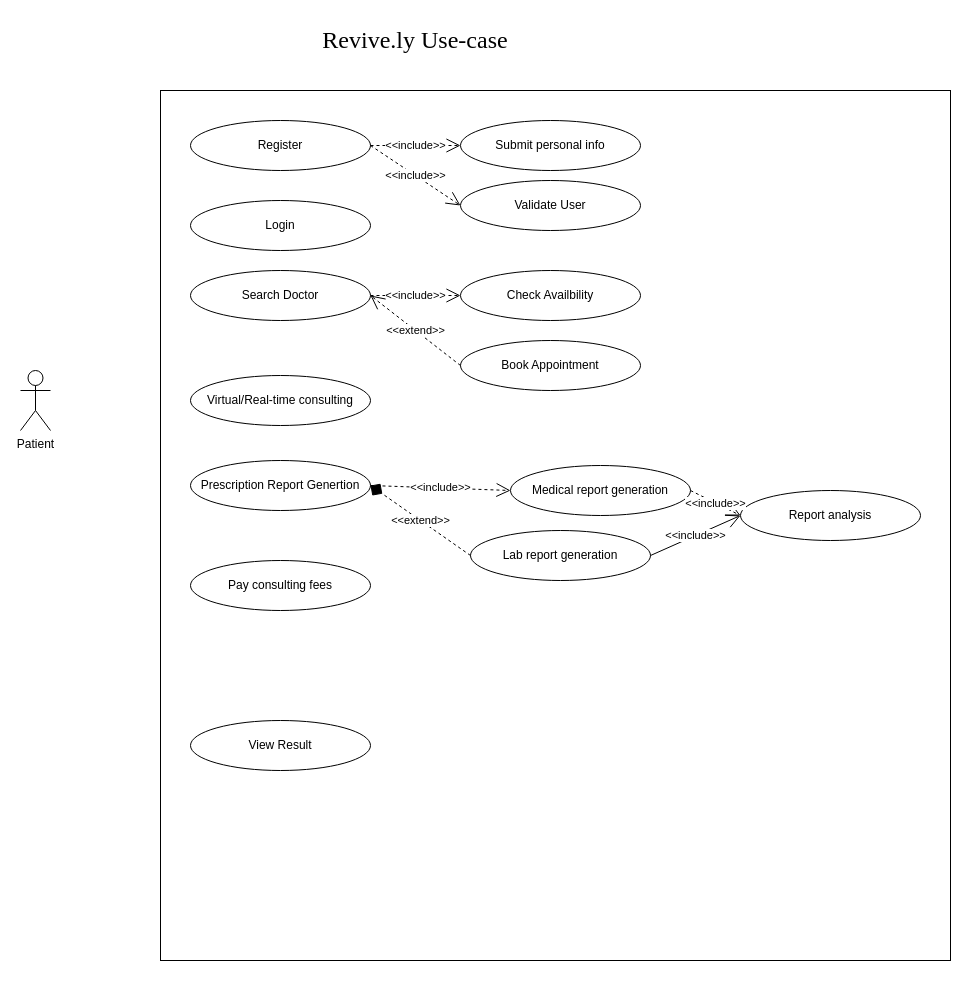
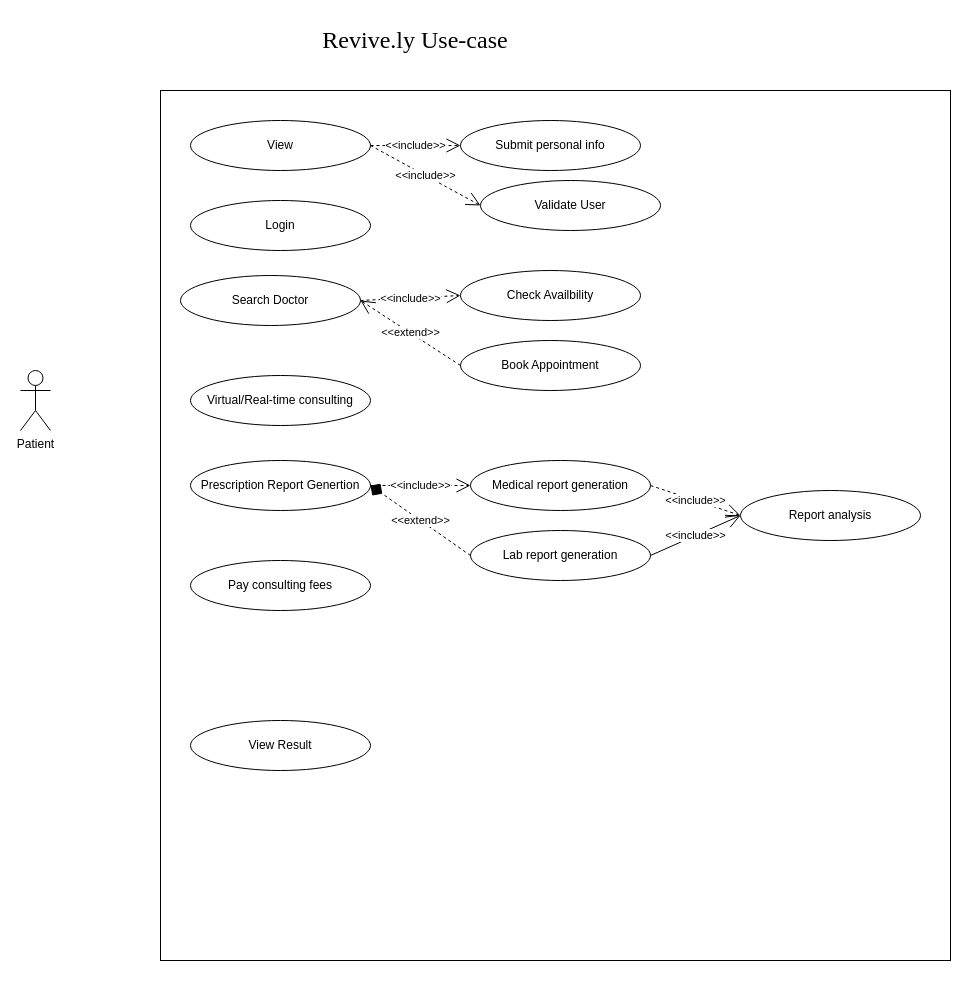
- <mxCell id="11" value="Register" style="ellipse;whiteSpace=wrap;html=1;" vertex="1" parent="1"><mxGeometry x="190" y="120" width="180" height="50" as="geometry" /></mxCell>
+ <mxCell id="11" value="View" style="ellipse;whiteSpace=wrap;html=1;" vertex="1" parent="1"><mxGeometry x="190" y="120" width="180" height="50" as="geometry" /></mxCell>
- <mxCell id="12" value="Validate User" style="ellipse;whiteSpace=wrap;html=1;" vertex="1" parent="1"><mxGeometry x="460" y="180" width="180" height="50" as="geometry" /></mxCell>
+ <mxCell id="12" value="Validate User" style="ellipse;whiteSpace=wrap;html=1;" vertex="1" parent="1"><mxGeometry x="480" y="180" width="180" height="50" as="geometry" /></mxCell>
- <mxCell id="7" value="Search Doctor" style="ellipse;whiteSpace=wrap;html=1;" vertex="1" parent="1"><mxGeometry x="190" y="270" width="180" height="50" as="geometry" /></mxCell>
+ <mxCell id="7" value="Search Doctor" style="ellipse;whiteSpace=wrap;html=1;" vertex="1" parent="1"><mxGeometry x="180" y="275" width="180" height="50" as="geometry" /></mxCell>
- <mxCell id="20" value="Medical report generation" style="ellipse;whiteSpace=wrap;html=1;" vertex="1" parent="1"><mxGeometry x="510" y="465" width="180" height="50" as="geometry" /></mxCell>
+ <mxCell id="20" value="Medical report generation" style="ellipse;whiteSpace=wrap;html=1;" vertex="1" parent="1"><mxGeometry x="470" y="460" width="180" height="50" as="geometry" /></mxCell>
